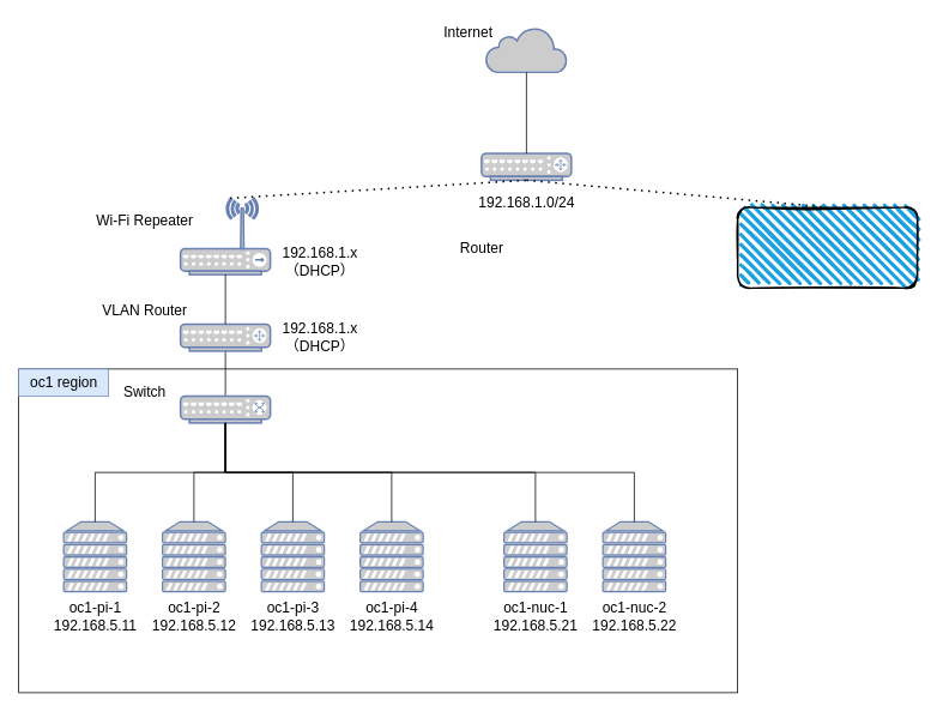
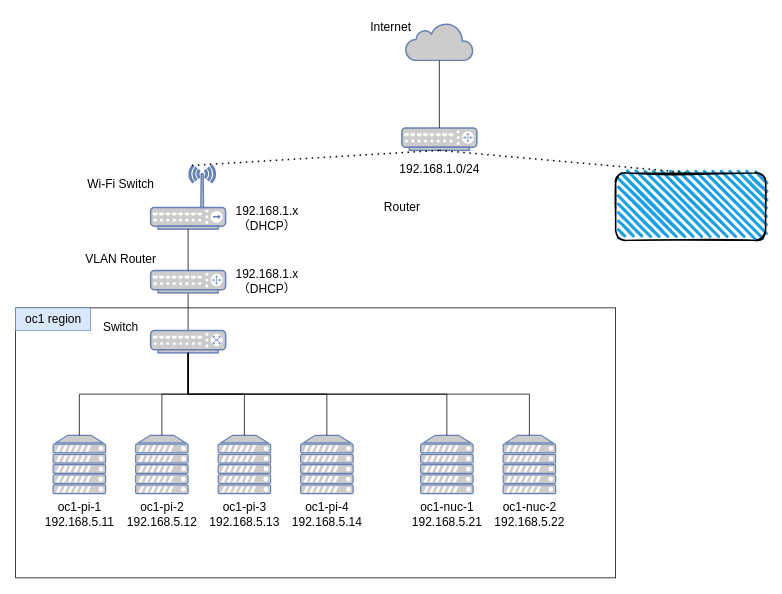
- <mxCell id="26" value="Wi-Fi Repeater" style="text;html=1;align=center;verticalAlign=middle;resizable=0;points=[];autosize=1;strokeColor=none;fillColor=none;fontSize=16;" vertex="1" parent="1"><mxGeometry x="95" y="230" width="130" height="30" as="geometry" /></mxCell>
+ <mxCell id="26" value="Wi-Fi Switch" style="text;html=1;align=center;verticalAlign=middle;resizable=0;points=[];autosize=1;strokeColor=none;fillColor=none;fontSize=16;" vertex="1" parent="1"><mxGeometry x="95" y="230" width="130" height="30" as="geometry" /></mxCell>
